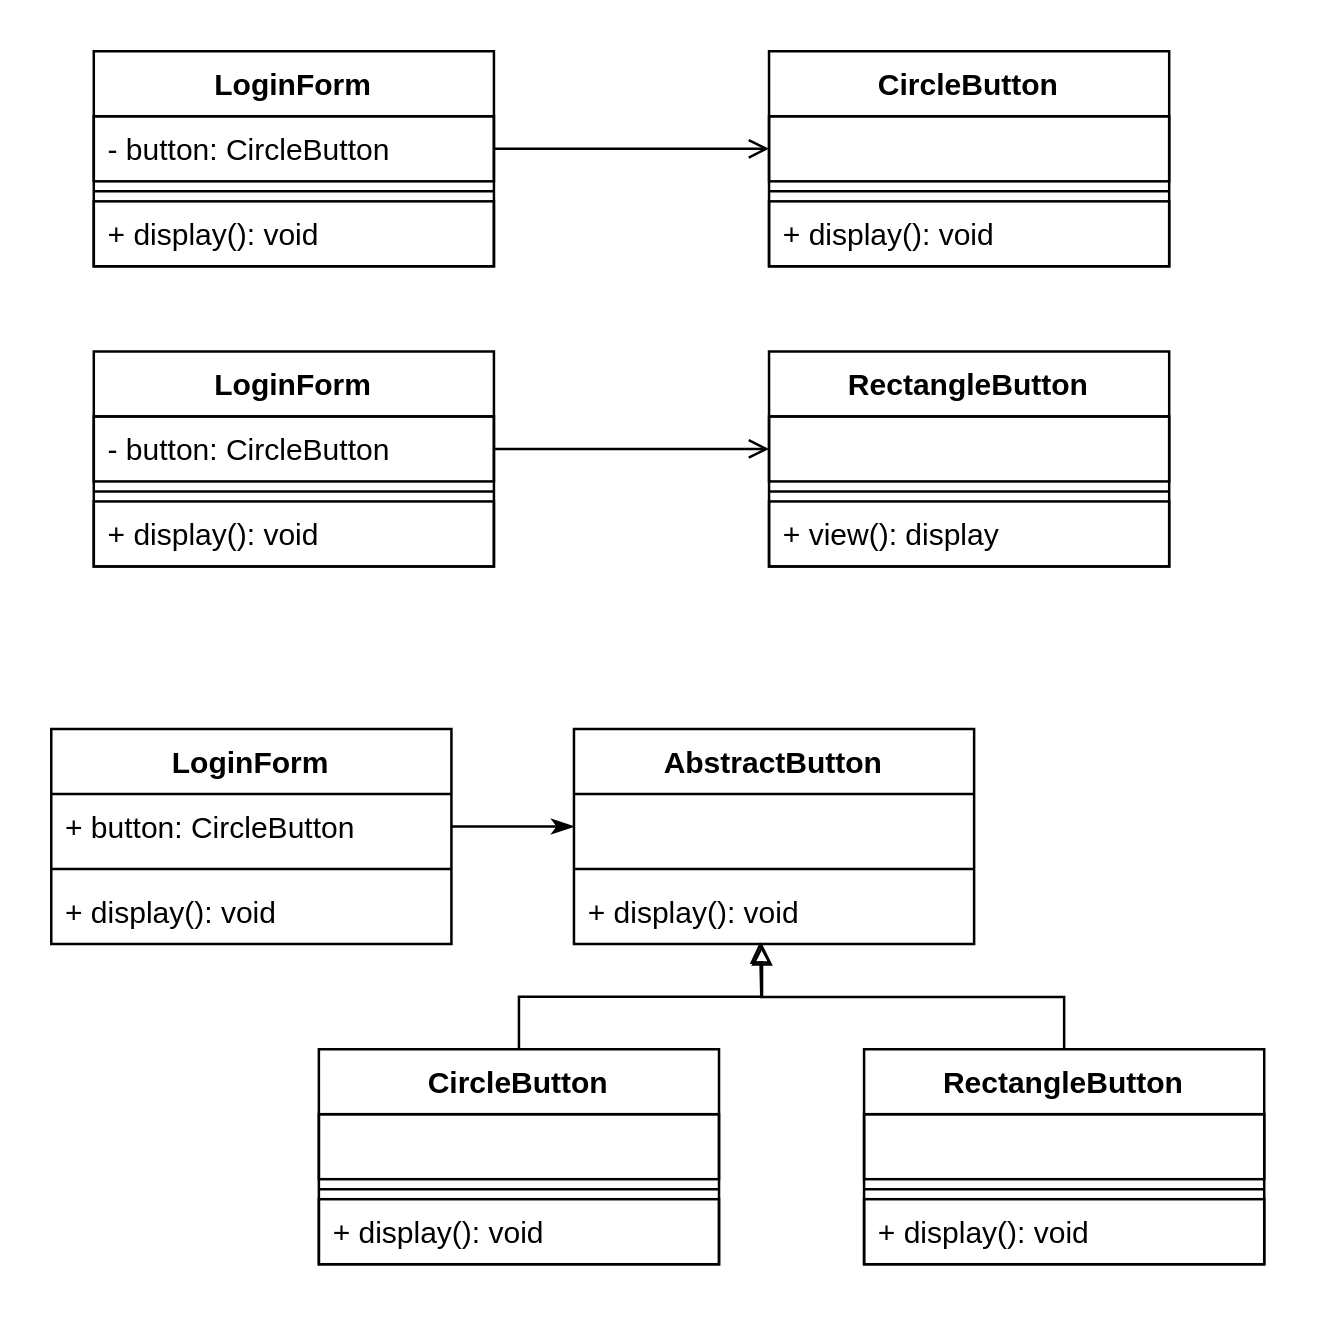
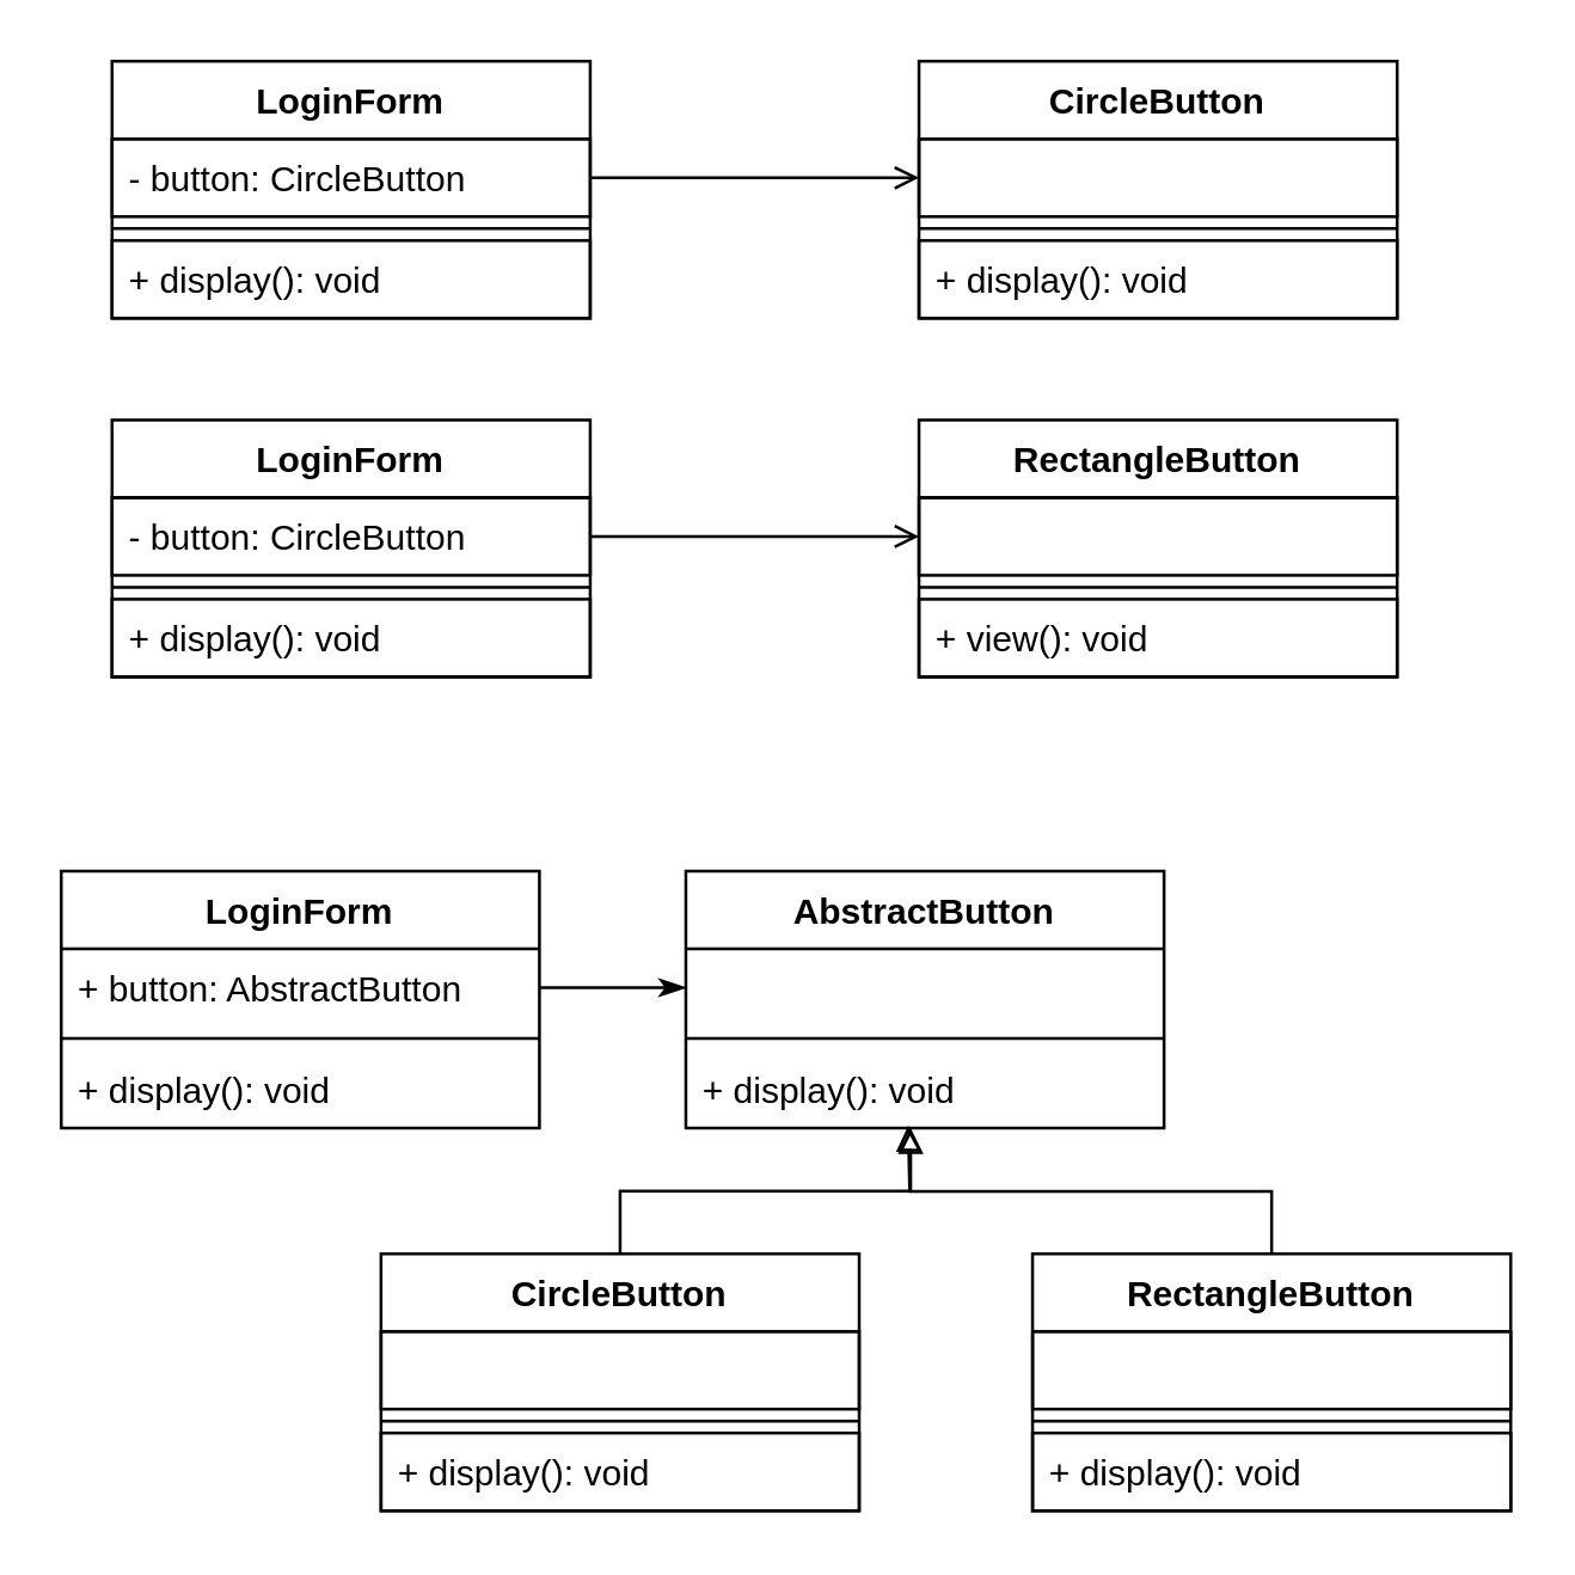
- <mxCell id="17" value="+ view(): display" style="text;fillColor=none;align=left;verticalAlign=top;spacingLeft=4;spacingRight=4;overflow=hidden;rotatable=0;points=[[0,0.5],[1,0.5]];portConstraint=eastwest;strokeColor=#000000;" parent="14" vertex="1"><mxGeometry y="60" width="160" height="26" as="geometry" /></mxCell>
+ <mxCell id="17" value="+ view(): void" style="text;fillColor=none;align=left;verticalAlign=top;spacingLeft=4;spacingRight=4;overflow=hidden;rotatable=0;points=[[0,0.5],[1,0.5]];portConstraint=eastwest;strokeColor=#000000;" parent="14" vertex="1"><mxGeometry y="60" width="160" height="26" as="geometry" /></mxCell>
- <mxCell id="21" value="+ button: CircleButton" style="text;strokeColor=none;fillColor=none;align=left;verticalAlign=top;spacingLeft=4;spacingRight=4;overflow=hidden;rotatable=0;points=[[0,0.5],[1,0.5]];portConstraint=eastwest;" parent="20" vertex="1"><mxGeometry y="26" width="160" height="26" as="geometry" /></mxCell>
+ <mxCell id="21" value="+ button: AbstractButton" style="text;strokeColor=none;fillColor=none;align=left;verticalAlign=top;spacingLeft=4;spacingRight=4;overflow=hidden;rotatable=0;points=[[0,0.5],[1,0.5]];portConstraint=eastwest;" parent="20" vertex="1"><mxGeometry y="26" width="160" height="26" as="geometry" /></mxCell>
